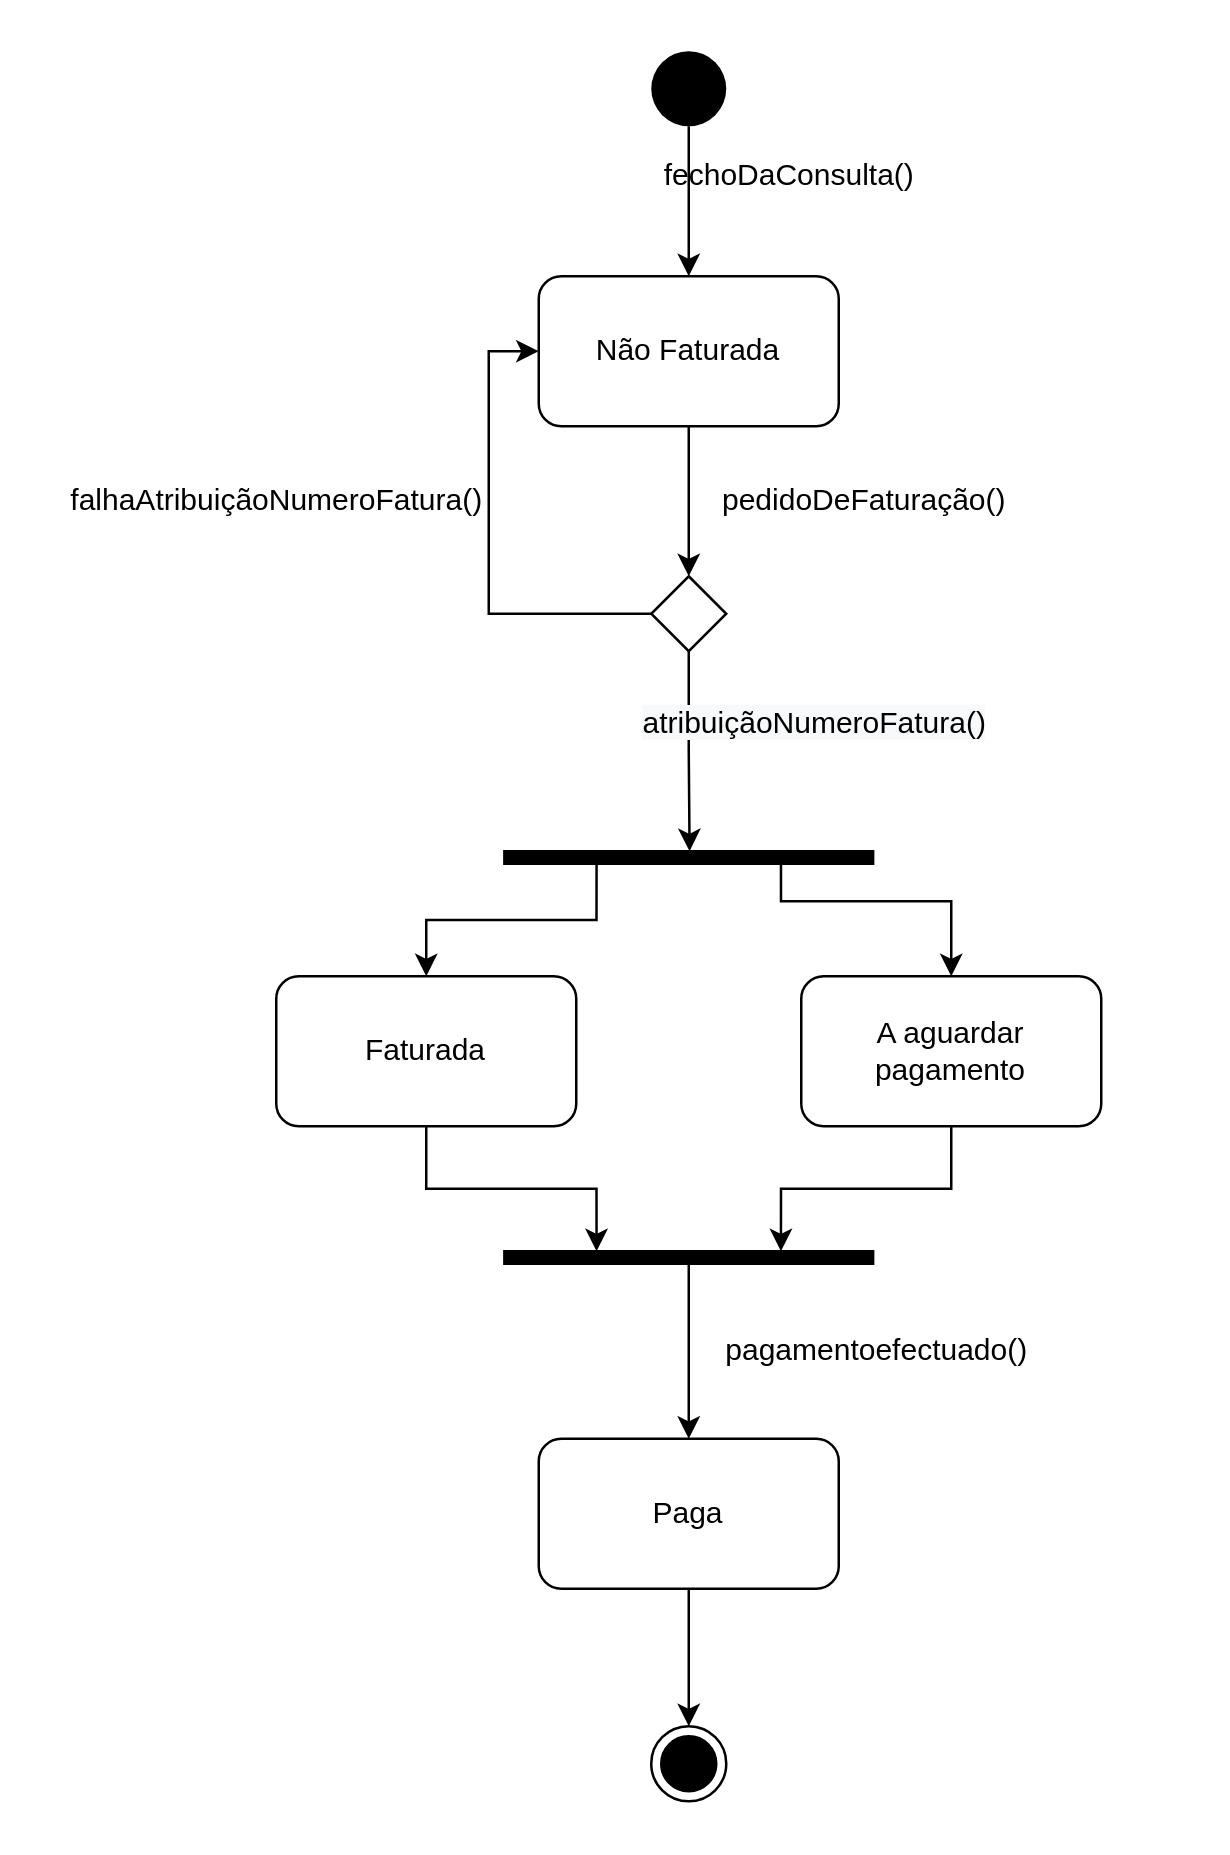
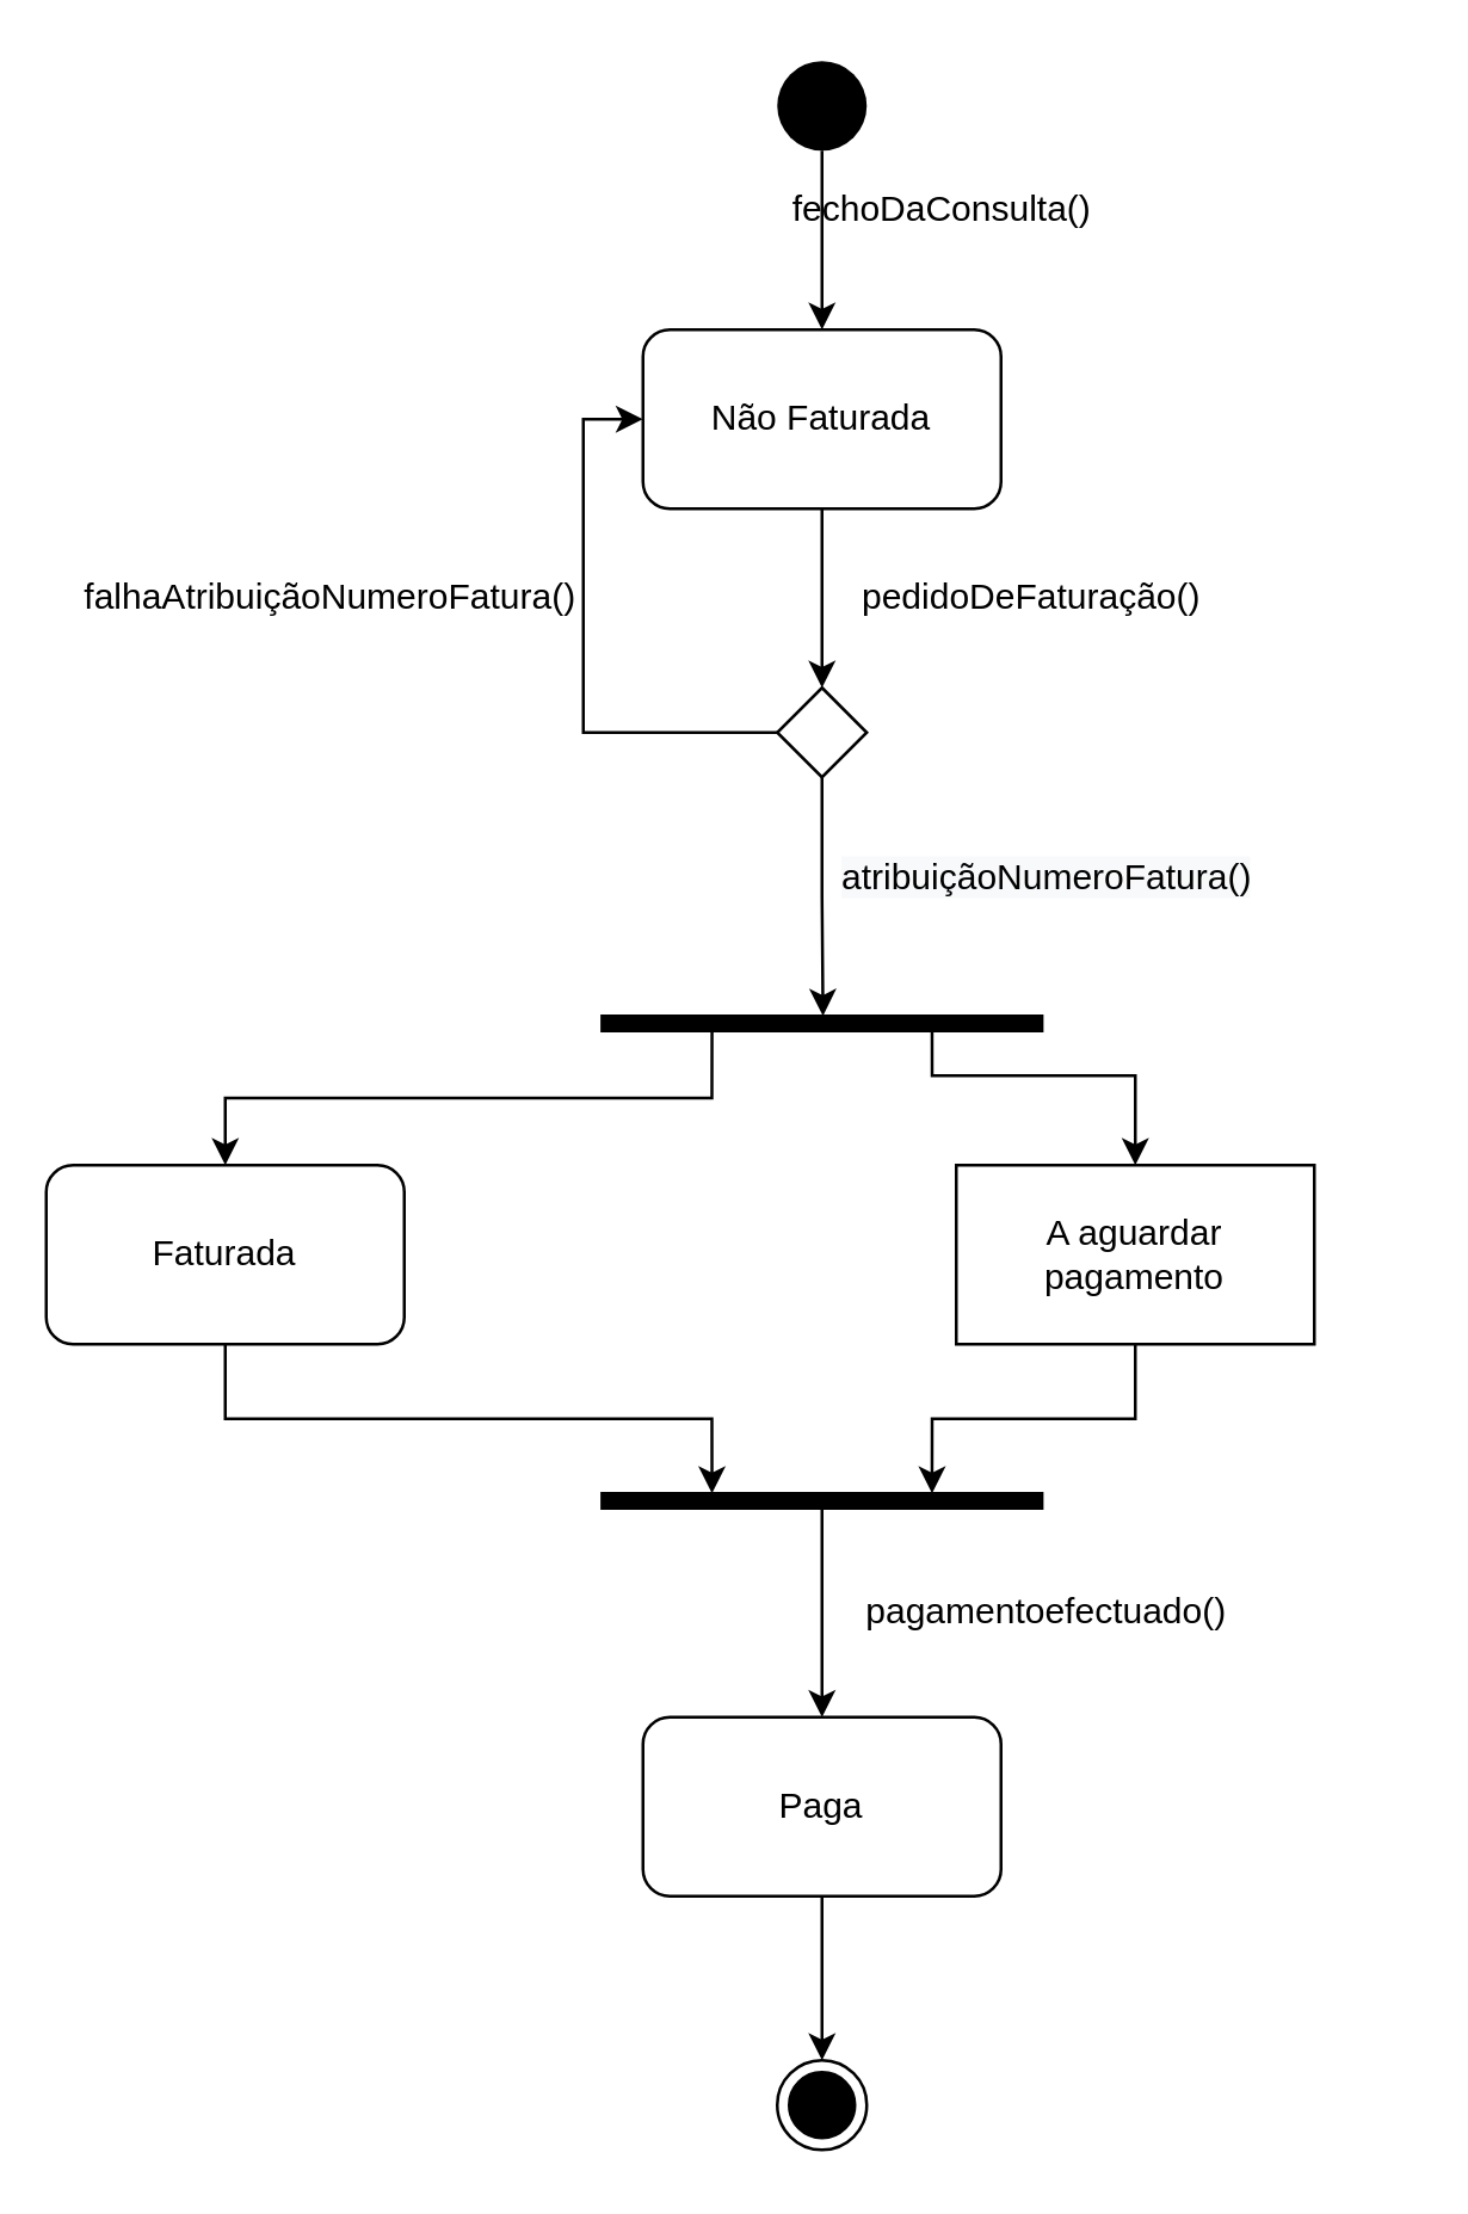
- <mxCell id="17" value="&lt;span style=&quot;color: rgb(0 , 0 , 0) ; font-family: &amp;#34;helvetica&amp;#34; ; font-size: 12px ; font-style: normal ; font-weight: 400 ; letter-spacing: normal ; text-align: center ; text-indent: 0px ; text-transform: none ; word-spacing: 0px ; background-color: rgb(248 , 249 , 250) ; display: inline ; float: none&quot;&gt;atribuiçãoNumeroFatura()&lt;/span&gt;" style="text;whiteSpace=wrap;html=1;" parent="1" vertex="1"><mxGeometry x="255" y="275" width="190" height="30" as="geometry" /></mxCell>
+ <mxCell id="17" value="&lt;span style=&quot;color: rgb(0 , 0 , 0) ; font-family: &amp;#34;helvetica&amp;#34; ; font-size: 12px ; font-style: normal ; font-weight: 400 ; letter-spacing: normal ; text-align: center ; text-indent: 0px ; text-transform: none ; word-spacing: 0px ; background-color: rgb(248 , 249 , 250) ; display: inline ; float: none&quot;&gt;atribuiçãoNumeroFatura()&lt;/span&gt;" style="text;whiteSpace=wrap;html=1;" parent="1" vertex="1"><mxGeometry x="280" y="280" width="190" height="30" as="geometry" /></mxCell>
- <mxCell id="20" value="Faturada" style="rounded=1;whiteSpace=wrap;html=1;" parent="1" vertex="1"><mxGeometry x="110" y="390" width="120" height="60" as="geometry" /></mxCell>
+ <mxCell id="20" value="Faturada" style="rounded=1;whiteSpace=wrap;html=1;" parent="1" vertex="1"><mxGeometry x="15" y="390" width="120" height="60" as="geometry" /></mxCell>
- <mxCell id="5" value="A aguardar pagamento" style="rounded=1;whiteSpace=wrap;html=1;" parent="1" vertex="1"><mxGeometry x="320" y="390" width="120" height="60" as="geometry" /></mxCell>
+ <mxCell id="5" value="A aguardar pagamento" style="whiteSpace=wrap;html=1;rounded=0;" parent="1" vertex="1"><mxGeometry x="320" y="390" width="120" height="60" as="geometry" /></mxCell>
